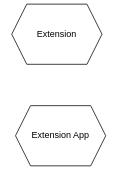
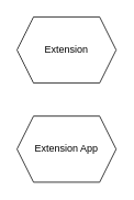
- <mxCell id="2" value="Extension" style="shape=hexagon;perimeter=hexagonPerimeter2;whiteSpace=wrap;html=1;fixedSize=1;" vertex="1" parent="1"><mxGeometry x="15" y="5" width="120" height="80" as="geometry" /></mxCell>
+ <mxCell id="2" value="Extension" style="shape=hexagon;perimeter=hexagonPerimeter2;whiteSpace=wrap;html=1;fixedSize=1;" vertex="1" parent="1"><mxGeometry x="20" y="20" width="120" height="80" as="geometry" /></mxCell>
